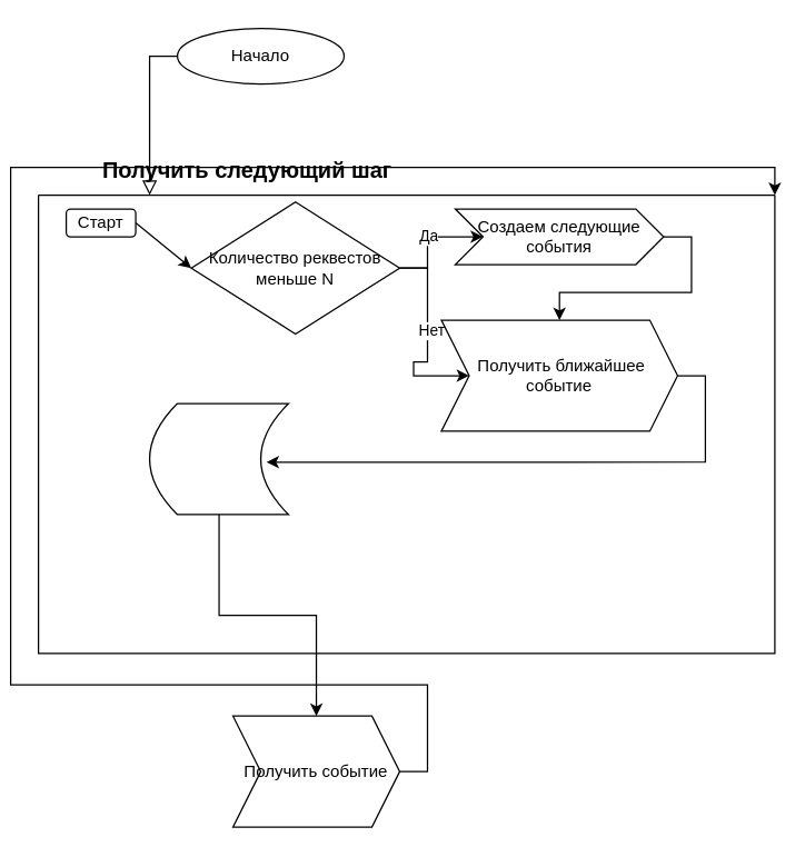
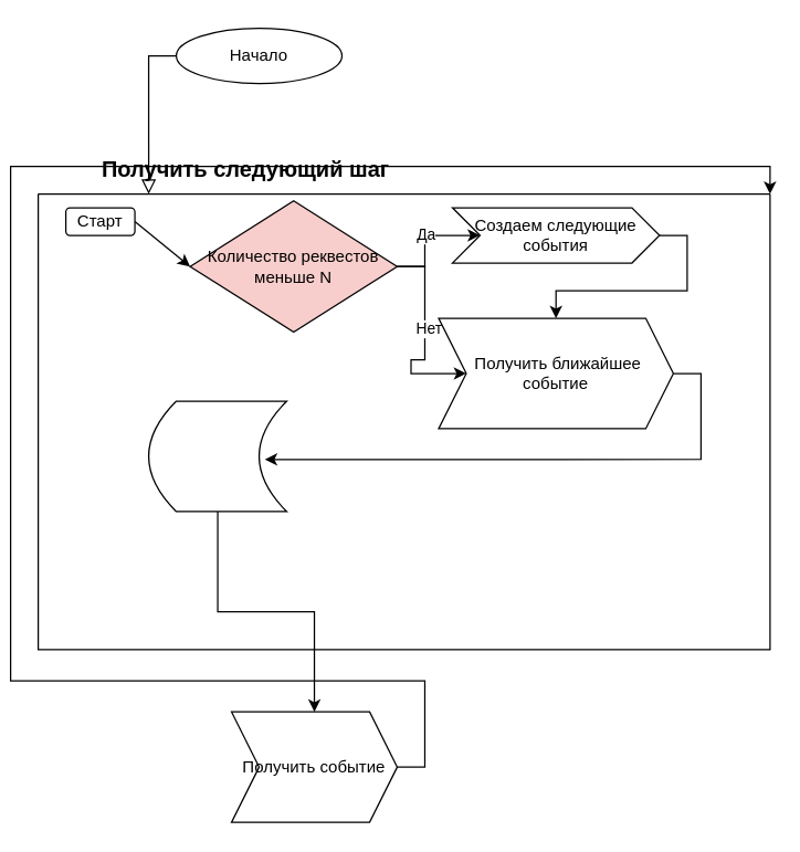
- <mxCell id="10" value="Количество реквестов меньше N" style="rhombus;whiteSpace=wrap;html=1;" vertex="1" parent="4"><mxGeometry x="110" y="5" width="150" height="95" as="geometry" /></mxCell>
+ <mxCell id="10" value="Количество реквестов меньше N" style="rhombus;whiteSpace=wrap;html=1;fillColor=#f8cecc;" vertex="1" parent="4"><mxGeometry x="110" y="5" width="150" height="95" as="geometry" /></mxCell>
